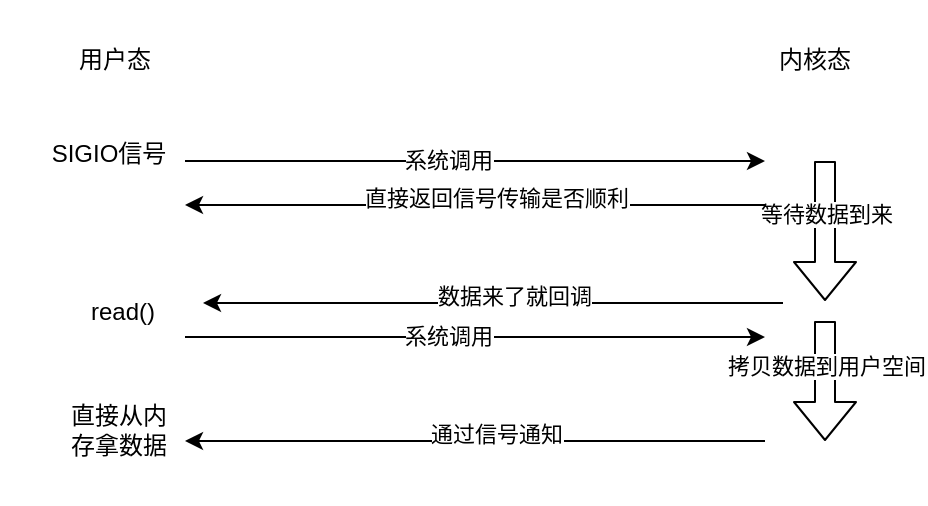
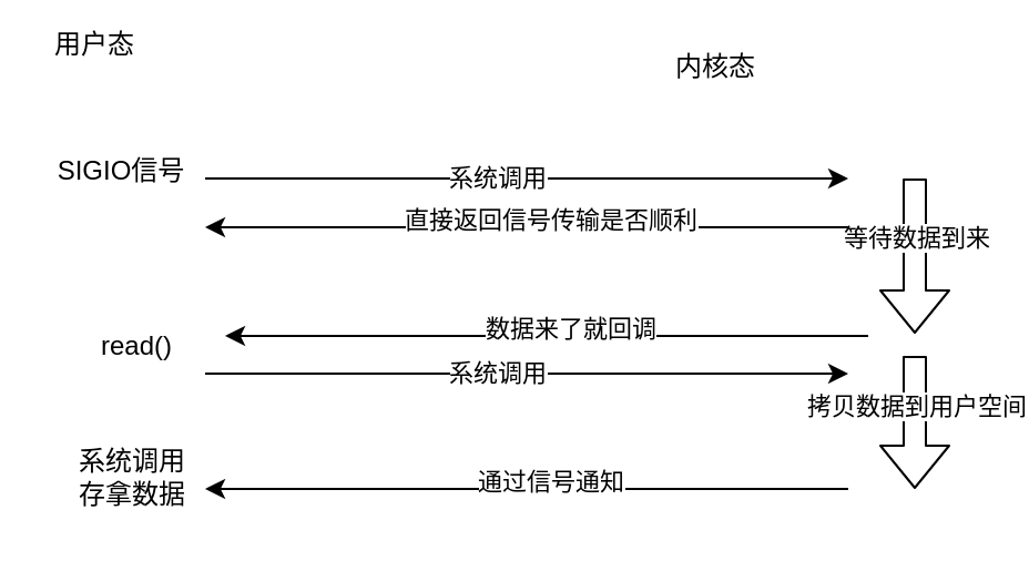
- <mxCell id="2" value="用户态" style="text;html=1;align=center;verticalAlign=middle;resizable=0;points=[];autosize=1;strokeColor=none;fillColor=none;" vertex="1" parent="1"><mxGeometry x="32" y="20" width="50" height="20" as="geometry" /></mxCell>
+ <mxCell id="2" value="用户态" style="text;html=1;align=center;verticalAlign=middle;resizable=0;points=[];autosize=1;strokeColor=none;fillColor=none;" vertex="1" parent="1"><mxGeometry x="17" y="10" width="50" height="20" as="geometry" /></mxCell>
- <mxCell id="3" value="内核态" style="text;html=1;align=center;verticalAlign=middle;resizable=0;points=[];autosize=1;strokeColor=none;fillColor=none;" vertex="1" parent="1"><mxGeometry x="382" y="20" width="50" height="20" as="geometry" /></mxCell>
+ <mxCell id="3" value="内核态" style="text;html=1;align=center;verticalAlign=middle;resizable=0;points=[];autosize=1;strokeColor=none;fillColor=none;" vertex="1" parent="1"><mxGeometry x="297" y="20" width="50" height="20" as="geometry" /></mxCell>
- <mxCell id="13" value="直接从内&lt;br&gt;存拿数据" style="text;html=1;align=center;verticalAlign=middle;resizable=0;points=[];autosize=1;strokeColor=none;fillColor=none;" vertex="1" parent="1"><mxGeometry x="30" y="199" width="58" height="32" as="geometry" /></mxCell>
+ <mxCell id="13" value="系统调用&lt;br&gt;存拿数据" style="text;html=1;align=center;verticalAlign=middle;resizable=0;points=[];autosize=1;strokeColor=none;fillColor=none;" vertex="1" parent="1"><mxGeometry x="30" y="199" width="58" height="32" as="geometry" /></mxCell>
